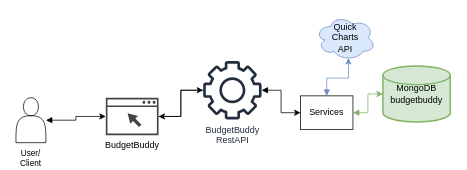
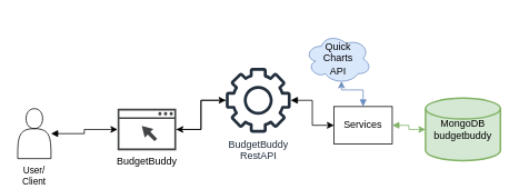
- <mxCell id="8" value="Quick&lt;div&gt;Charts&lt;/div&gt;&lt;div&gt;API&lt;/div&gt;" style="ellipse;shape=cloud;whiteSpace=wrap;html=1;fillColor=#dae8fc;strokeColor=#6c8ebf;" vertex="1" parent="1"><mxGeometry x="420" y="20" width="80" height="60" as="geometry" /></mxCell>
+ <mxCell id="8" value="Quick&lt;div&gt;Charts&lt;/div&gt;&lt;div&gt;API&lt;/div&gt;" style="ellipse;shape=cloud;whiteSpace=wrap;html=1;fillColor=#dae8fc;strokeColor=#6c8ebf;" vertex="1" parent="1"><mxGeometry x="365" y="40" width="80" height="60" as="geometry" /></mxCell>
- <mxCell id="7" value="MongoDB&lt;div&gt;budgetbuddy&lt;/div&gt;" style="strokeWidth=2;html=1;shape=mxgraph.flowchart.database;whiteSpace=wrap;fillColor=#d5e8d4;strokeColor=#82b366;" vertex="1" parent="1"><mxGeometry x="510" y="87.5" width="90" height="75" as="geometry" /></mxCell>
+ <mxCell id="7" value="MongoDB&lt;div&gt;budgetbuddy&lt;/div&gt;" style="strokeWidth=2;html=1;shape=mxgraph.flowchart.database;whiteSpace=wrap;fillColor=#d5e8d4;strokeColor=#82b366;" vertex="1" parent="1"><mxGeometry x="510" y="117.5" width="90" height="75" as="geometry" /></mxCell>
